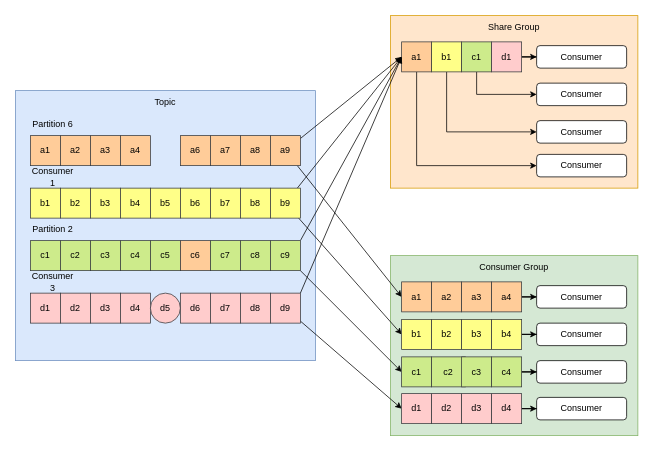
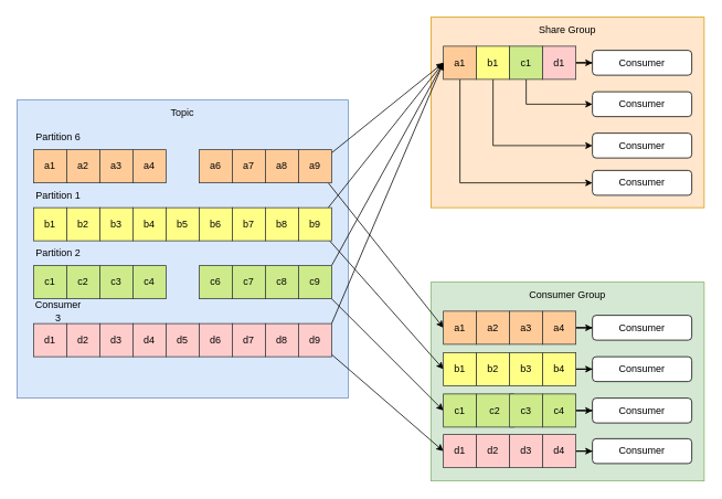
- <mxCell id="35" value="Consumer 1" style="text;html=1;align=center;verticalAlign=middle;whiteSpace=wrap;rounded=0;" vertex="1" parent="1"><mxGeometry x="40" y="220" width="60" height="30" as="geometry" /></mxCell>
+ <mxCell id="35" value="Partition 1" style="text;html=1;align=center;verticalAlign=middle;whiteSpace=wrap;rounded=0;" vertex="1" parent="1"><mxGeometry x="40" y="220" width="60" height="30" as="geometry" /></mxCell>
- <mxCell id="40" value="c5" style="rounded=0;whiteSpace=wrap;html=1;fillColor=#cdeb8b;strokeColor=#36393d;" vertex="1" parent="1"><mxGeometry x="200" y="320" width="40" height="40" as="geometry" /></mxCell>
- <mxCell id="41" value="c6" style="rounded=0;whiteSpace=wrap;html=1;fillColor=#ffcc99;strokeColor=#36393d;" vertex="1" parent="1"><mxGeometry x="240" y="320" width="40" height="40" as="geometry" /></mxCell>
+ <mxCell id="41" value="c6" style="rounded=0;whiteSpace=wrap;html=1;fillColor=#cdeb8b;strokeColor=#36393d;" vertex="1" parent="1"><mxGeometry x="240" y="320" width="40" height="40" as="geometry" /></mxCell>
- <mxCell id="52" value="d5" style="ellipse;whiteSpace=wrap;html=1;fillColor=#ffcccc;strokeColor=#36393d;" vertex="1" parent="1"><mxGeometry x="200" y="390" width="40" height="40" as="geometry" /></mxCell>
+ <mxCell id="52" value="d5" style="rounded=0;whiteSpace=wrap;html=1;fillColor=#ffcccc;strokeColor=#36393d;" vertex="1" parent="1"><mxGeometry x="200" y="390" width="40" height="40" as="geometry" /></mxCell>
